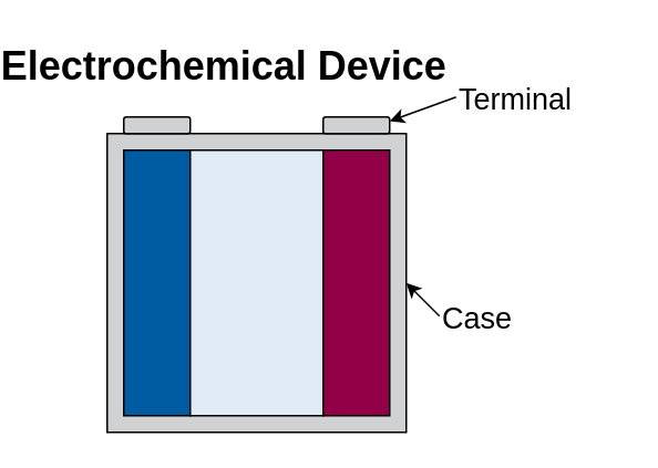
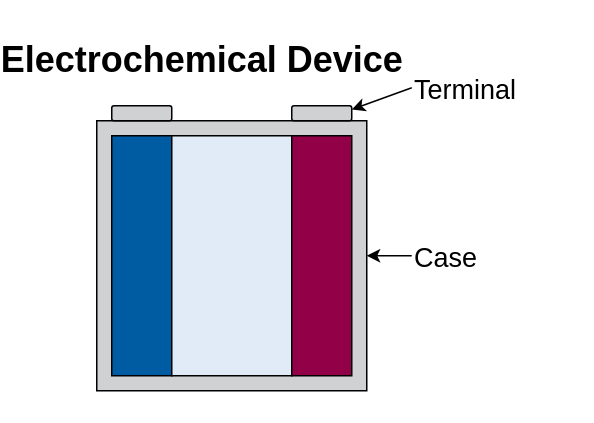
- <mxCell id="12" value="&lt;span style=&quot;font-weight: normal;&quot;&gt;&lt;font style=&quot;font-size: 18px;&quot;&gt;Case&lt;/font&gt;&lt;/span&gt;" style="text;strokeColor=none;fillColor=none;html=1;fontSize=24;fontStyle=1;verticalAlign=middle;align=left;" vertex="1" parent="1"><mxGeometry x="220" y="170" width="100" height="40" as="geometry" /></mxCell>
+ <mxCell id="12" value="&lt;span style=&quot;font-weight: normal;&quot;&gt;&lt;font style=&quot;font-size: 18px;&quot;&gt;Case&lt;/font&gt;&lt;/span&gt;" style="text;strokeColor=none;fillColor=none;html=1;fontSize=24;fontStyle=1;verticalAlign=middle;align=left;" vertex="1" parent="1"><mxGeometry x="230" y="150" width="100" height="40" as="geometry" /></mxCell>
